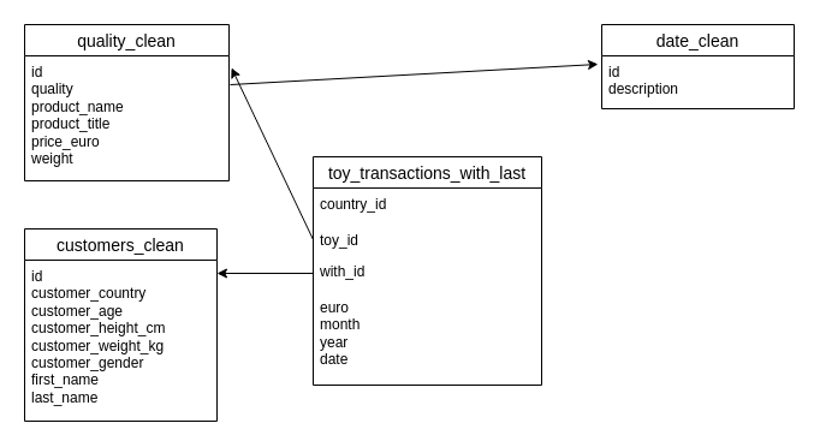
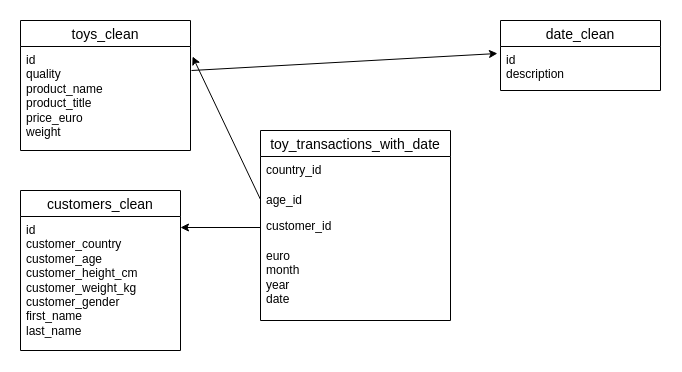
- <mxCell id="7" value="quality_clean" style="swimlane;fontStyle=0;childLayout=stackLayout;horizontal=1;startSize=26;horizontalStack=0;resizeParent=1;resizeParentMax=0;resizeLast=0;collapsible=1;marginBottom=0;align=center;fontSize=14;" vertex="1" parent="1"><mxGeometry x="20" y="20" width="170" height="130" as="geometry" /></mxCell>
+ <mxCell id="7" value="toys_clean" style="swimlane;fontStyle=0;childLayout=stackLayout;horizontal=1;startSize=26;horizontalStack=0;resizeParent=1;resizeParentMax=0;resizeLast=0;collapsible=1;marginBottom=0;align=center;fontSize=14;" vertex="1" parent="1"><mxGeometry x="20" y="20" width="170" height="130" as="geometry" /></mxCell>
- <mxCell id="2" value="toy_transactions_with_last" style="swimlane;fontStyle=0;childLayout=stackLayout;horizontal=1;startSize=26;horizontalStack=0;resizeParent=1;resizeParentMax=0;resizeLast=0;collapsible=1;marginBottom=0;align=center;fontSize=14;" vertex="1" parent="1"><mxGeometry x="260" y="130" width="190" height="190" as="geometry" /></mxCell>
+ <mxCell id="2" value="toy_transactions_with_date" style="swimlane;fontStyle=0;childLayout=stackLayout;horizontal=1;startSize=26;horizontalStack=0;resizeParent=1;resizeParentMax=0;resizeLast=0;collapsible=1;marginBottom=0;align=center;fontSize=14;" vertex="1" parent="1"><mxGeometry x="260" y="130" width="190" height="190" as="geometry" /></mxCell>
- <mxCell id="4" value="toy_id" style="text;strokeColor=none;fillColor=none;spacingLeft=4;spacingRight=4;overflow=hidden;rotatable=0;points=[[0,0.5],[1,0.5]];portConstraint=eastwest;fontSize=12;whiteSpace=wrap;html=1;" vertex="1" parent="2"><mxGeometry y="56" width="190" height="26" as="geometry" /></mxCell>
+ <mxCell id="4" value="age_id" style="text;strokeColor=none;fillColor=none;spacingLeft=4;spacingRight=4;overflow=hidden;rotatable=0;points=[[0,0.5],[1,0.5]];portConstraint=eastwest;fontSize=12;whiteSpace=wrap;html=1;" vertex="1" parent="2"><mxGeometry y="56" width="190" height="26" as="geometry" /></mxCell>
- <mxCell id="5" value="with_id" style="text;strokeColor=none;fillColor=none;spacingLeft=4;spacingRight=4;overflow=hidden;rotatable=0;points=[[0,0.5],[1,0.5]];portConstraint=eastwest;fontSize=12;whiteSpace=wrap;html=1;" vertex="1" parent="2"><mxGeometry y="82" width="190" height="30" as="geometry" /></mxCell>
+ <mxCell id="5" value="customer_id" style="text;strokeColor=none;fillColor=none;spacingLeft=4;spacingRight=4;overflow=hidden;rotatable=0;points=[[0,0.5],[1,0.5]];portConstraint=eastwest;fontSize=12;whiteSpace=wrap;html=1;" vertex="1" parent="2"><mxGeometry y="82" width="190" height="30" as="geometry" /></mxCell>
